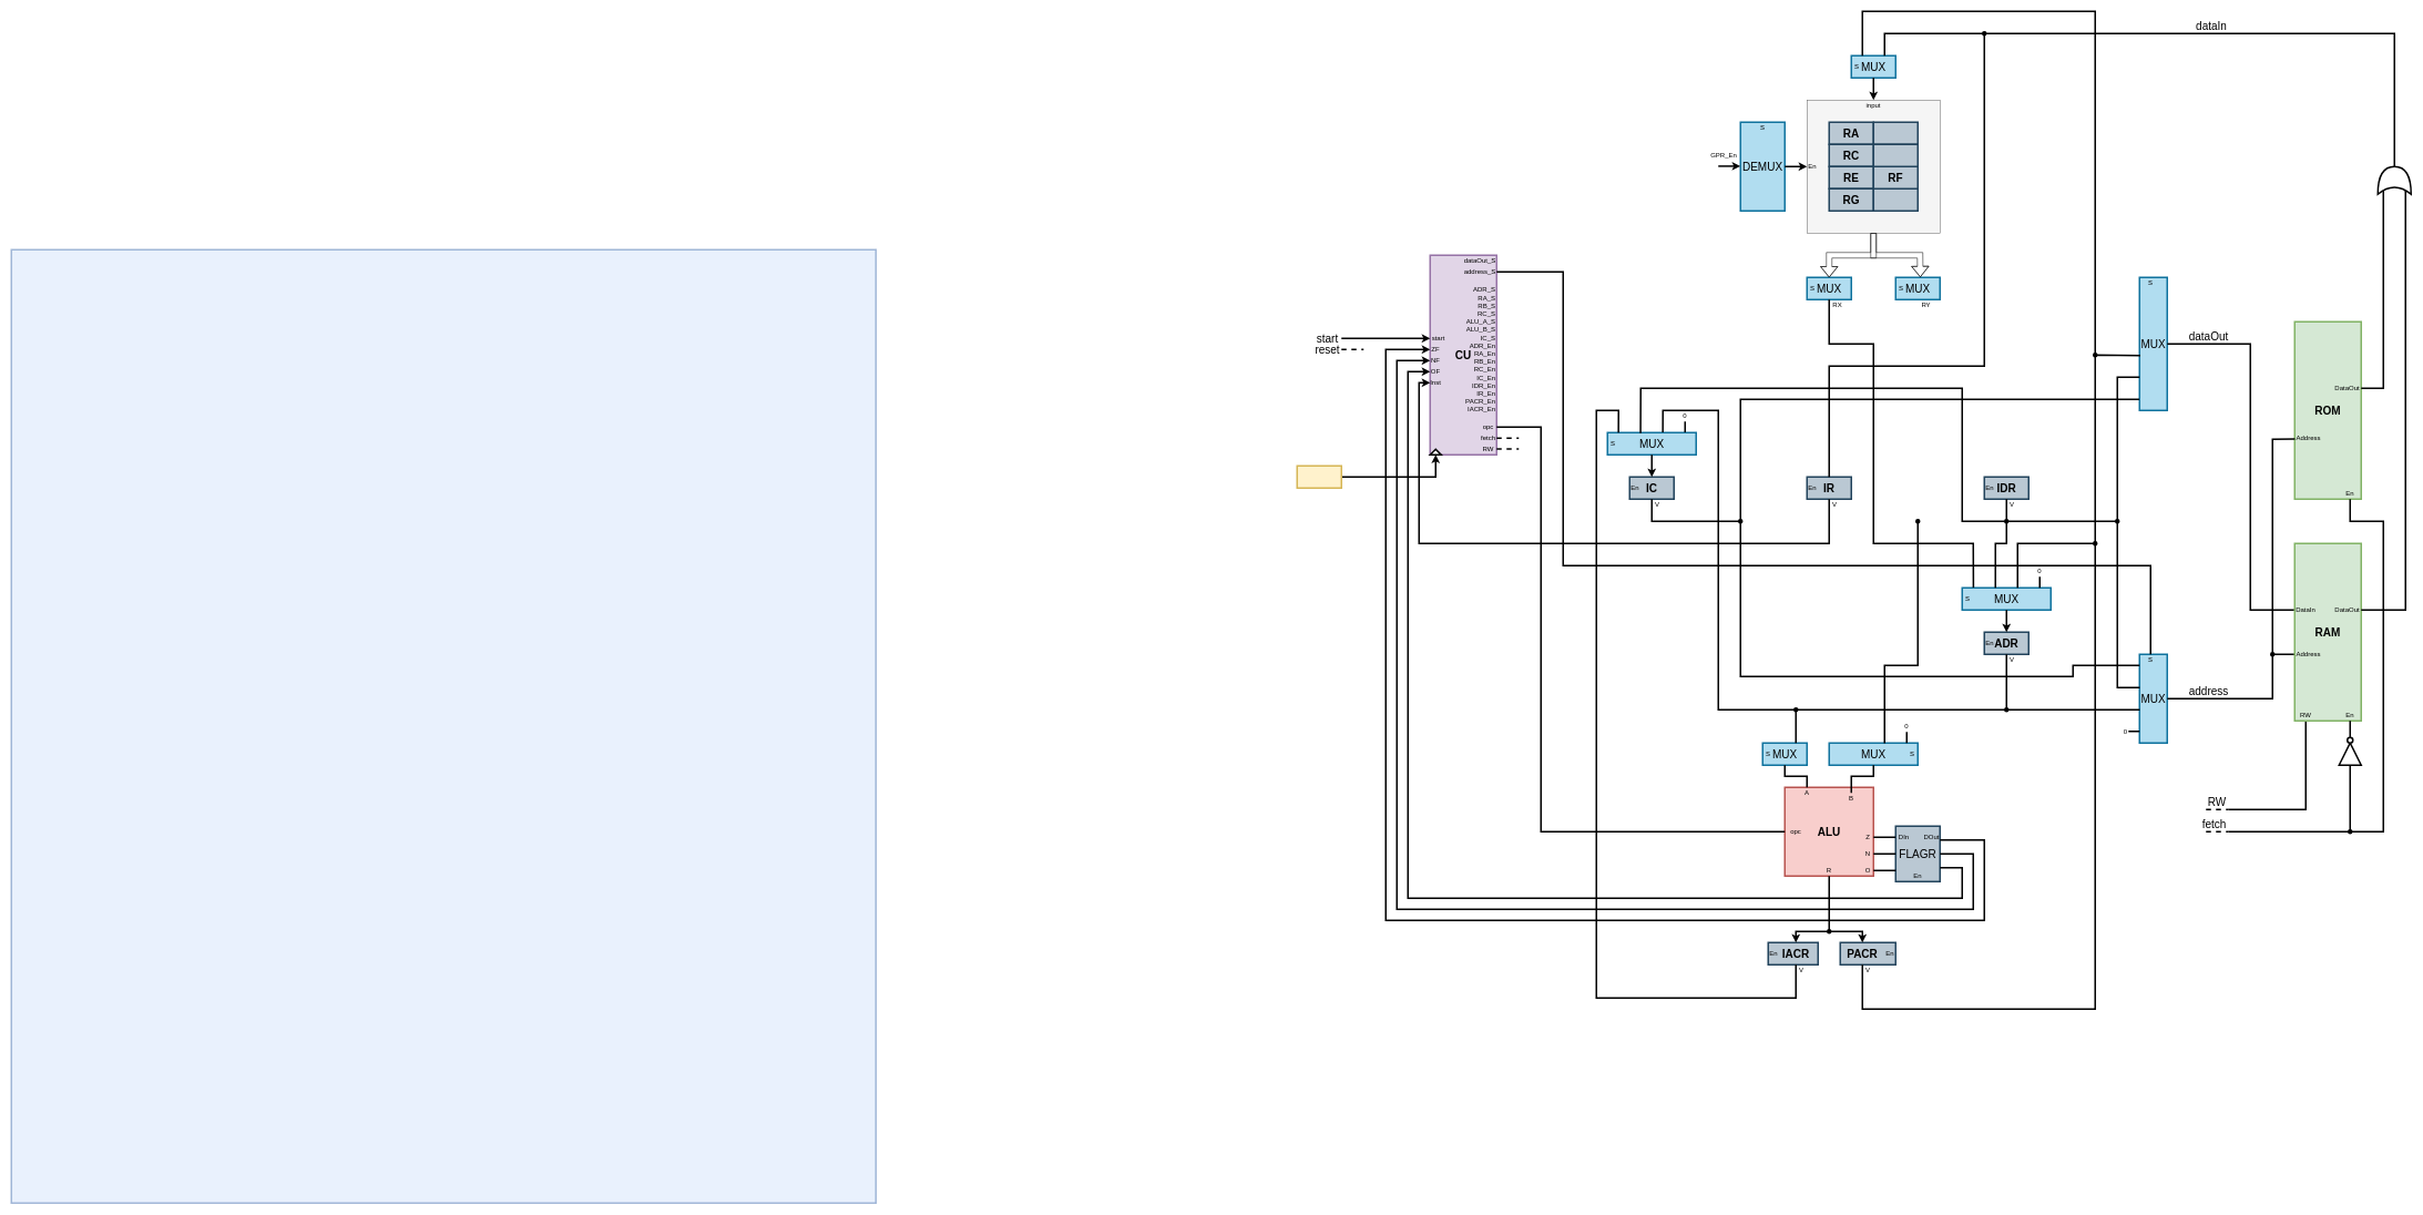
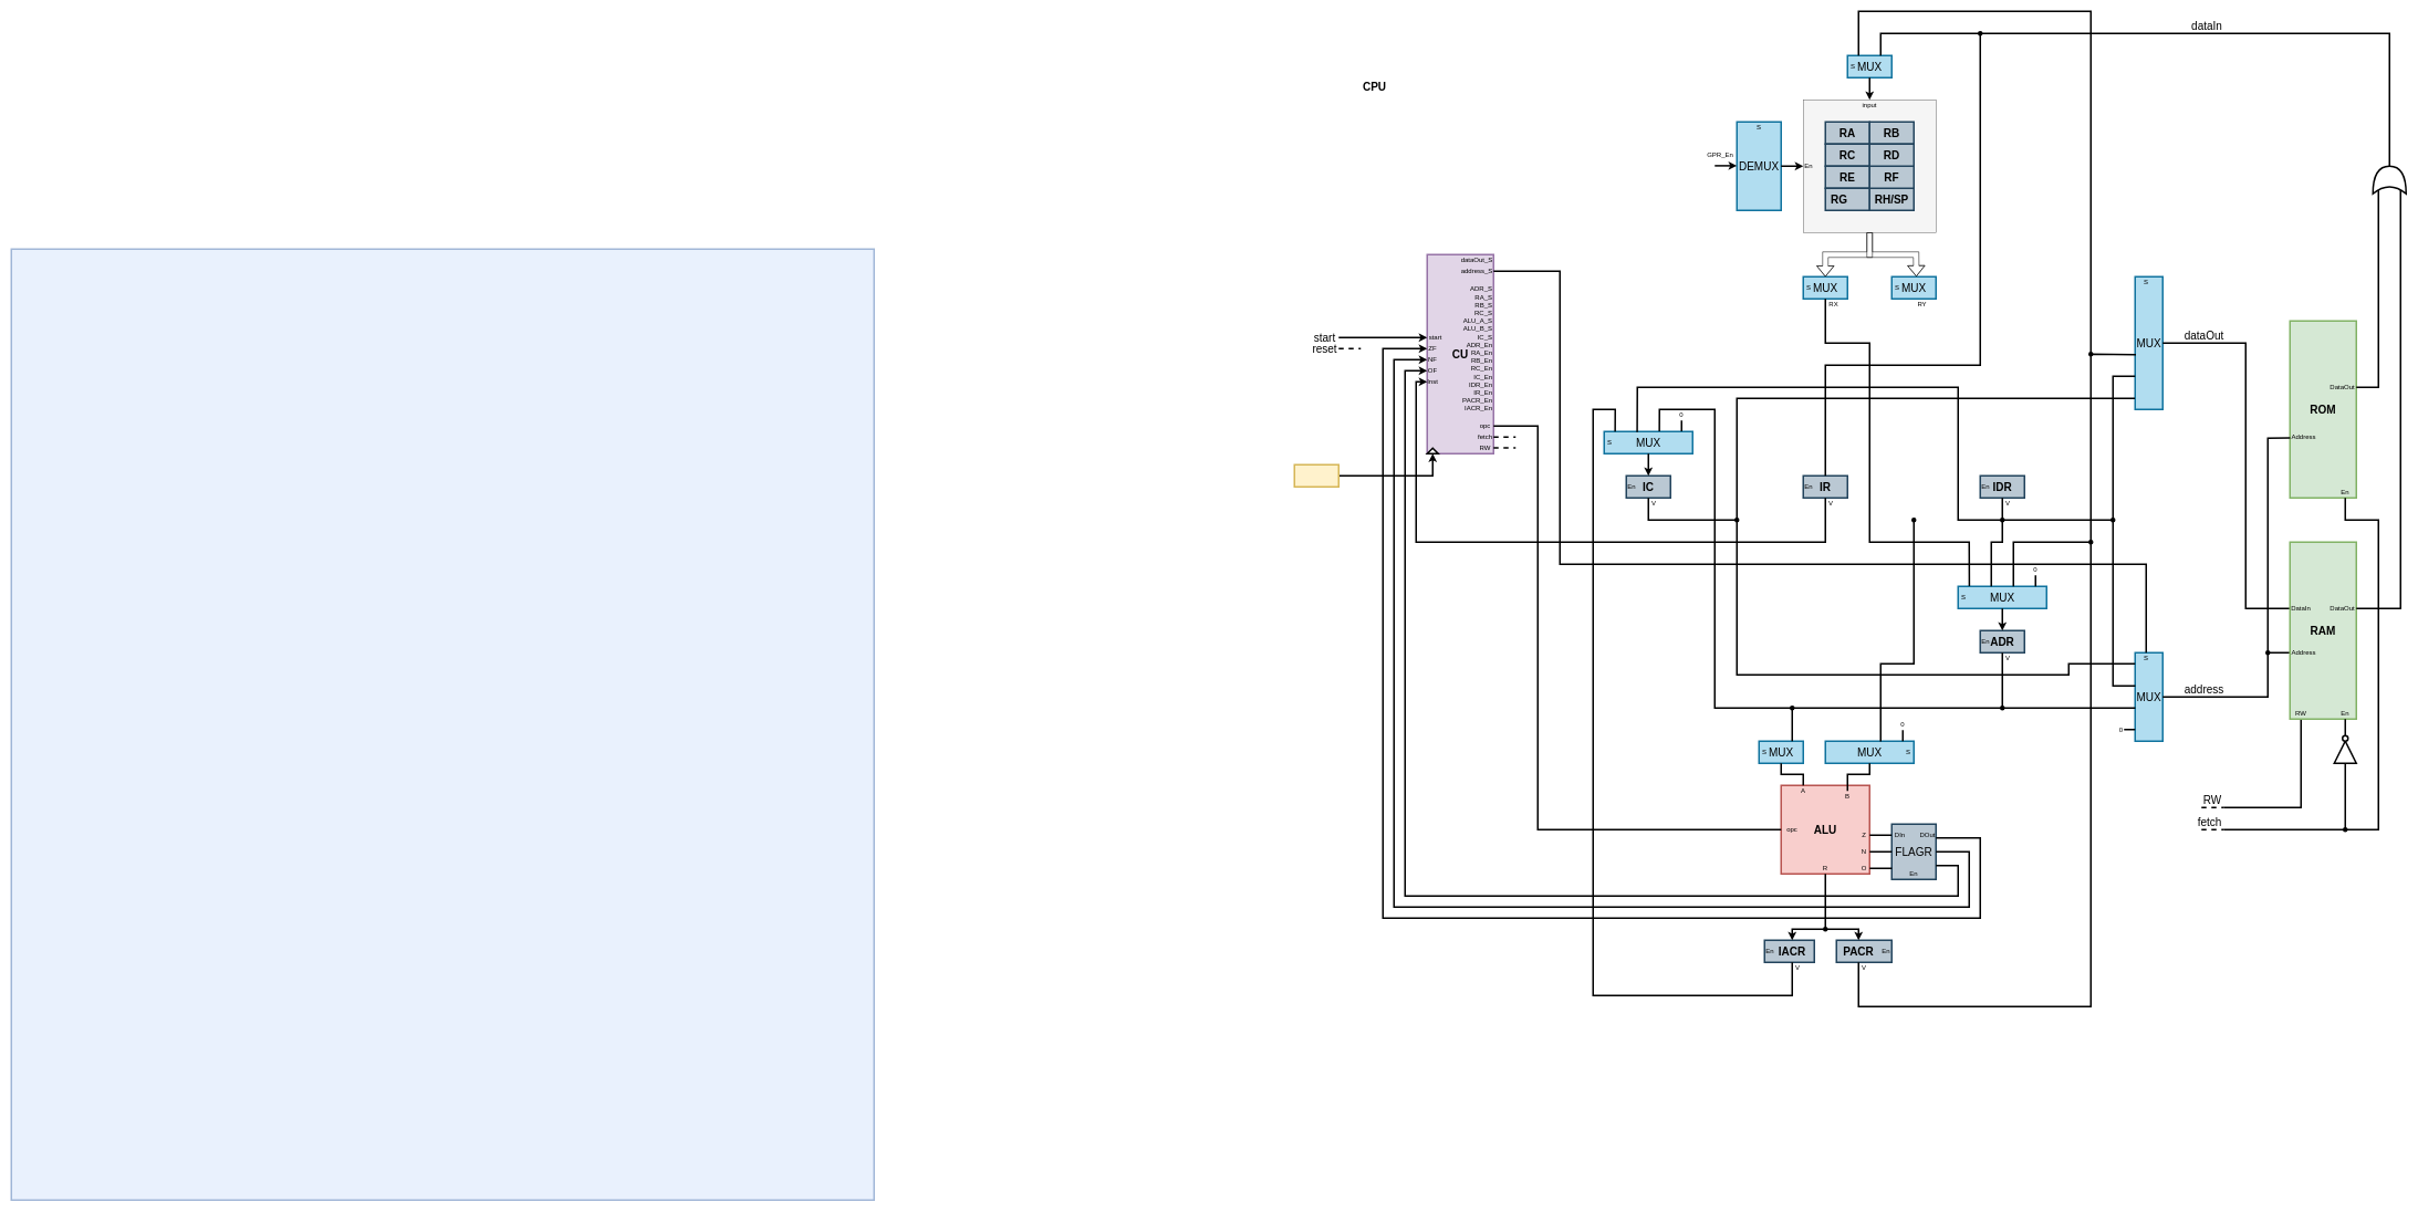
+ <mxCell id="120" value="&lt;b&gt;&lt;font style=&quot;font-size: 20px&quot;&gt;CPU&lt;/font&gt;&lt;/b&gt;" style="text;html=1;strokeColor=none;fillColor=none;align=center;verticalAlign=middle;whiteSpace=wrap;rounded=0;strokeWidth=3;" parent="1" vertex="1"><mxGeometry x="2460" y="140" width="50" height="30" as="geometry" /></mxCell>
+ <mxCell id="159" value="&lt;b&gt;&lt;font style=&quot;font-size: 20px&quot;&gt;RB&lt;/font&gt;&lt;/b&gt;" style="text;html=1;strokeColor=none;fillColor=none;align=center;verticalAlign=middle;whiteSpace=wrap;rounded=0;strokeWidth=3;" vertex="1" parent="1"><mxGeometry x="3400" y="230" width="40" height="20" as="geometry" /></mxCell>
+ <mxCell id="161" value="&lt;b&gt;&lt;font style=&quot;font-size: 20px&quot;&gt;RD&lt;/font&gt;&lt;/b&gt;" style="text;html=1;strokeColor=none;fillColor=none;align=center;verticalAlign=middle;whiteSpace=wrap;rounded=0;strokeWidth=3;" vertex="1" parent="1"><mxGeometry x="3400" y="270" width="40" height="20" as="geometry" /></mxCell>
- <mxCell id="164" value="&lt;b&gt;&lt;font style=&quot;font-size: 20px&quot;&gt;RG&lt;/font&gt;&lt;/b&gt;" style="text;html=1;strokeColor=none;fillColor=none;align=center;verticalAlign=middle;whiteSpace=wrap;rounded=0;strokeWidth=3;" vertex="1" parent="1"><mxGeometry x="3320" y="350" width="40" height="20" as="geometry" /></mxCell>
+ <mxCell id="164" value="&lt;b&gt;&lt;font style=&quot;font-size: 20px&quot;&gt;RG&lt;/font&gt;&lt;/b&gt;" style="text;html=1;strokeColor=none;fillColor=none;align=center;verticalAlign=middle;whiteSpace=wrap;rounded=0;strokeWidth=3;" vertex="1" parent="1"><mxGeometry x="3305" y="350" width="40" height="20" as="geometry" /></mxCell>
+ <mxCell id="165" value="&lt;b&gt;&lt;font style=&quot;font-size: 20px&quot;&gt;RH/SP&lt;/font&gt;&lt;/b&gt;" style="text;html=1;strokeColor=none;fillColor=none;align=center;verticalAlign=middle;whiteSpace=wrap;rounded=0;strokeWidth=3;" vertex="1" parent="1"><mxGeometry x="3390" y="350" width="60" height="20" as="geometry" /></mxCell>
